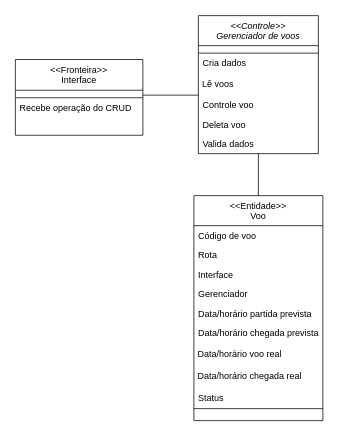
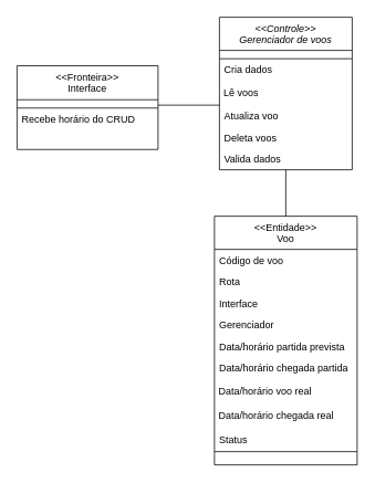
- <mxCell id="6" value="Controle voo" style="text;align=left;verticalAlign=top;spacingLeft=4;spacingRight=4;overflow=hidden;rotatable=0;points=[[0,0.5],[1,0.5]];portConstraint=eastwest;rounded=0;shadow=0;html=0;" vertex="1" parent="2"><mxGeometry y="106" width="160" height="26" as="geometry" /></mxCell>
+ <mxCell id="6" value="Atualiza voo" style="text;align=left;verticalAlign=top;spacingLeft=4;spacingRight=4;overflow=hidden;rotatable=0;points=[[0,0.5],[1,0.5]];portConstraint=eastwest;rounded=0;shadow=0;html=0;" vertex="1" parent="2"><mxGeometry y="106" width="160" height="26" as="geometry" /></mxCell>
- <mxCell id="22" value="Recebe operação do CRUD" style="text;align=left;verticalAlign=top;spacingLeft=4;spacingRight=4;overflow=hidden;rotatable=0;points=[[0,0.5],[1,0.5]];portConstraint=eastwest;" vertex="1" parent="20"><mxGeometry y="51" width="170" height="26" as="geometry" /></mxCell>
+ <mxCell id="22" value="Recebe horário do CRUD" style="text;align=left;verticalAlign=top;spacingLeft=4;spacingRight=4;overflow=hidden;rotatable=0;points=[[0,0.5],[1,0.5]];portConstraint=eastwest;" vertex="1" parent="20"><mxGeometry y="51" width="170" height="26" as="geometry" /></mxCell>
- <mxCell id="7" value="Deleta voo" style="text;align=left;verticalAlign=top;spacingLeft=4;spacingRight=4;overflow=hidden;rotatable=0;points=[[0,0.5],[1,0.5]];portConstraint=eastwest;rounded=0;shadow=0;html=0;" vertex="1" parent="2"><mxGeometry y="132" width="160" height="26" as="geometry" /></mxCell>
+ <mxCell id="7" value="Deleta voos" style="text;align=left;verticalAlign=top;spacingLeft=4;spacingRight=4;overflow=hidden;rotatable=0;points=[[0,0.5],[1,0.5]];portConstraint=eastwest;rounded=0;shadow=0;html=0;" vertex="1" parent="2"><mxGeometry y="132" width="160" height="26" as="geometry" /></mxCell>
- <mxCell id="15" value="Data/horário chegada prevista" style="text;align=left;verticalAlign=top;spacingLeft=4;spacingRight=4;overflow=hidden;rotatable=0;points=[[0,0.5],[1,0.5]];portConstraint=eastwest;" vertex="1" parent="9"><mxGeometry y="170" width="172" height="26" as="geometry" /></mxCell>
+ <mxCell id="15" value="Data/horário chegada partida" style="text;align=left;verticalAlign=top;spacingLeft=4;spacingRight=4;overflow=hidden;rotatable=0;points=[[0,0.5],[1,0.5]];portConstraint=eastwest;" vertex="1" parent="9"><mxGeometry y="170" width="172" height="26" as="geometry" /></mxCell>
